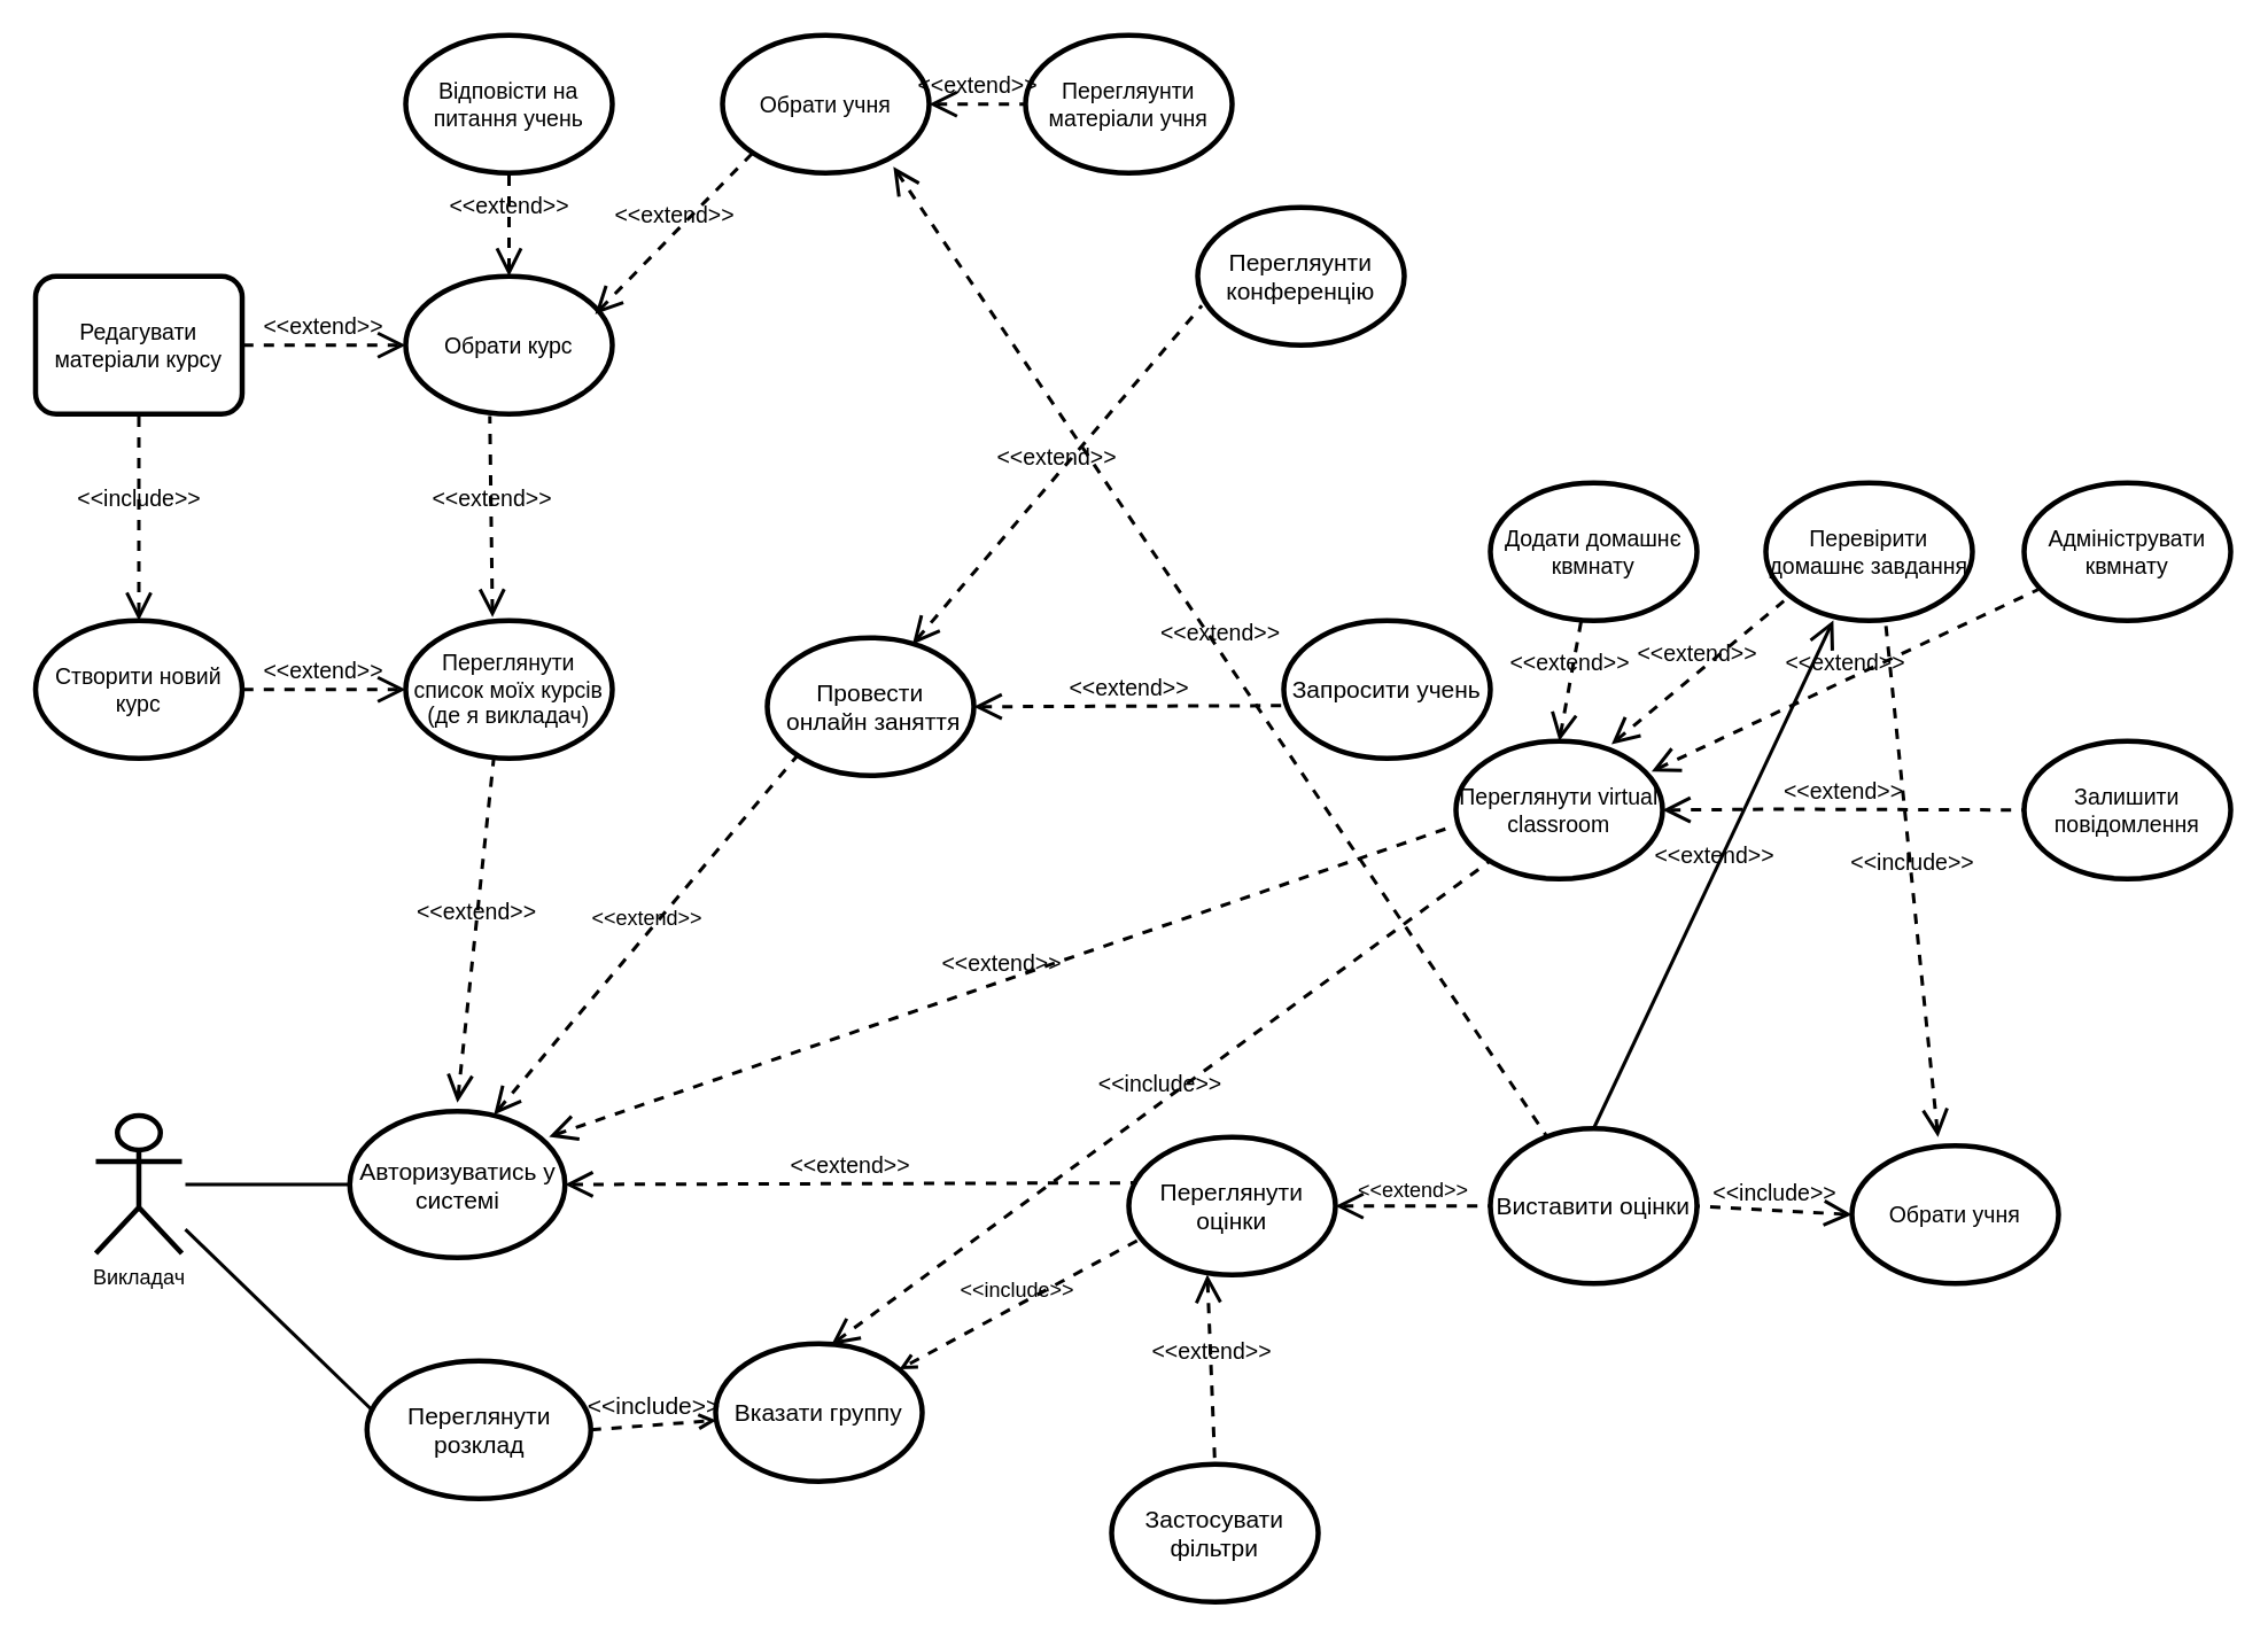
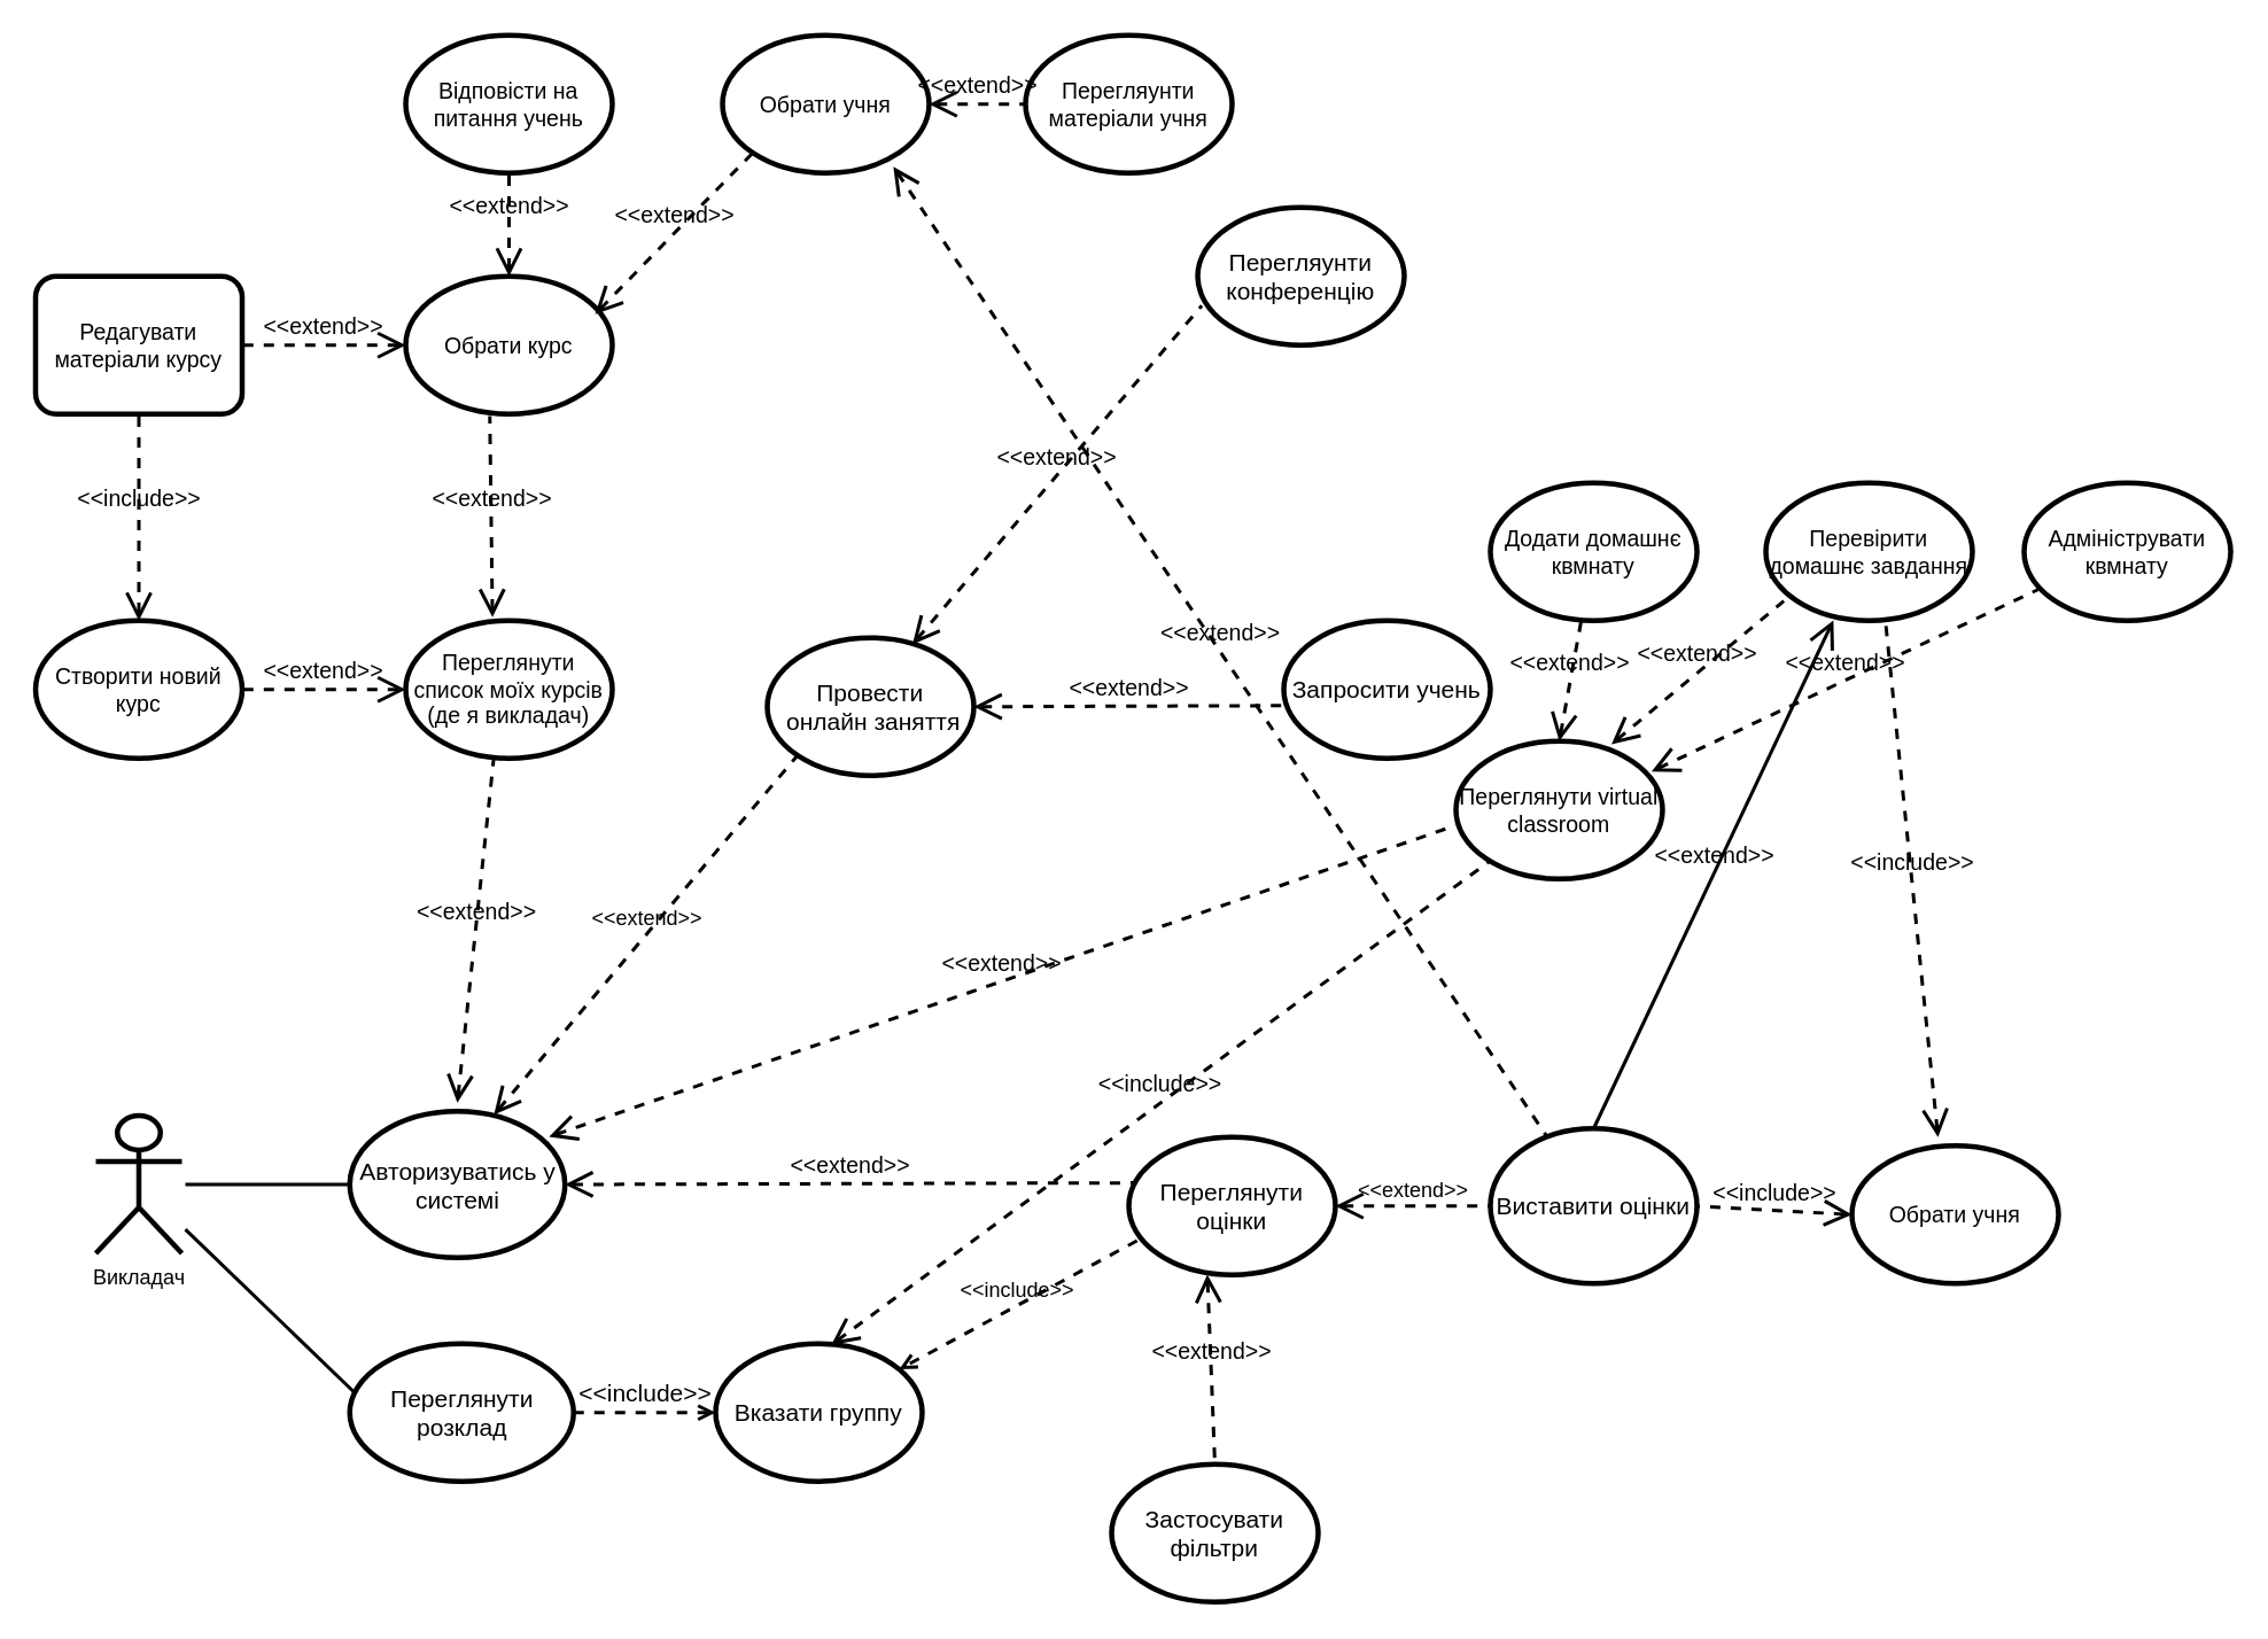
- <mxCell id="32" value="&amp;lt;&amp;lt;extend&amp;gt;&amp;gt;" style="edgeStyle=none;html=1;startArrow=open;endArrow=none;startSize=12;verticalAlign=bottom;dashed=1;labelBackgroundColor=none;fontSize=13;strokeWidth=2;entryX=0;entryY=0.5;entryDx=0;entryDy=0;exitX=1;exitY=0.5;exitDx=0;exitDy=0;" parent="1" source="22" target="31" edge="1"><mxGeometry width="160" relative="1" as="geometry"><mxPoint x="955" y="469.5" as="sourcePoint" /><mxPoint x="1115" y="469.5" as="targetPoint" /><Array as="points"><mxPoint x="1035" y="469.5" /></Array></mxGeometry></mxCell>
- <mxCell id="31" value="Залишити повідомлення&lt;br&gt;" style="ellipse;whiteSpace=wrap;html=1;strokeWidth=3;fontSize=13;" parent="1" vertex="1"><mxGeometry x="1175" y="430" width="120" height="80" as="geometry" /></mxCell>
- <mxCell id="4" value="Переглянути розклад&lt;br&gt;" style="ellipse;whiteSpace=wrap;html=1;strokeWidth=3;fontSize=14;" parent="1" vertex="1"><mxGeometry x="212.5" y="790" width="130" height="80" as="geometry" /></mxCell>
+ <mxCell id="4" value="Переглянути розклад&lt;br&gt;" style="ellipse;whiteSpace=wrap;html=1;strokeWidth=3;fontSize=14;" parent="1" vertex="1"><mxGeometry x="202.5" y="780" width="130" height="80" as="geometry" /></mxCell>
